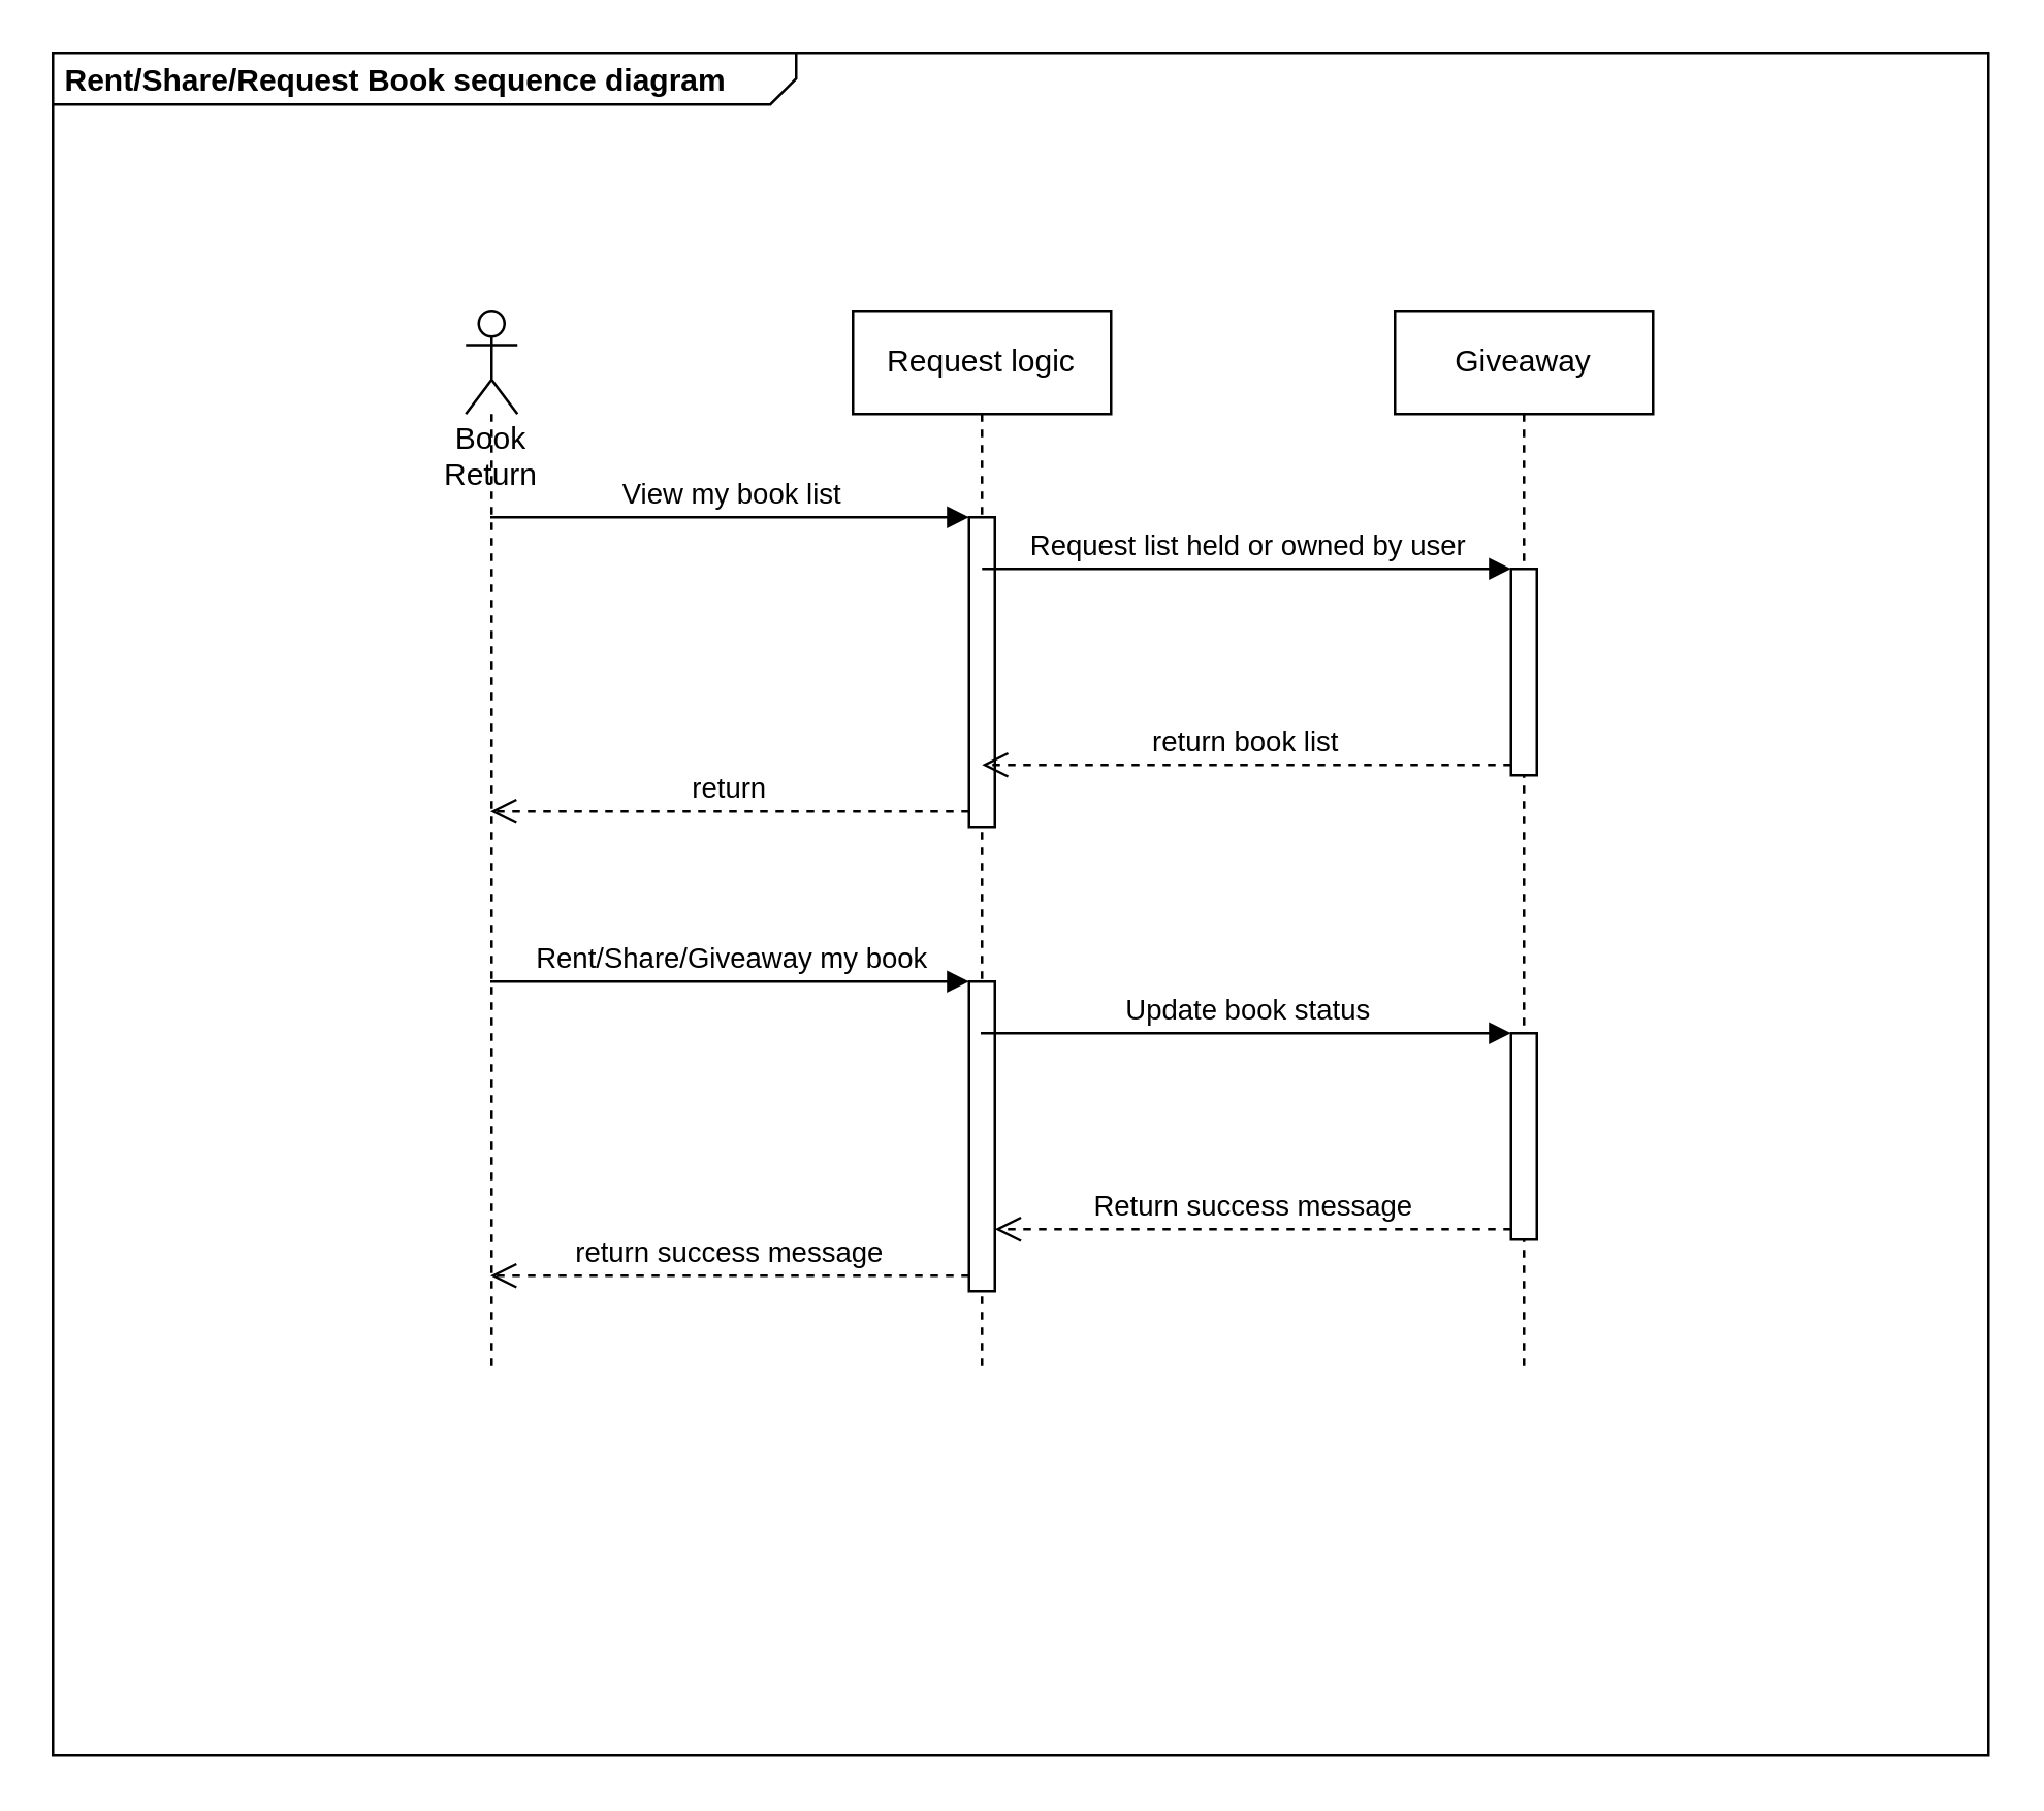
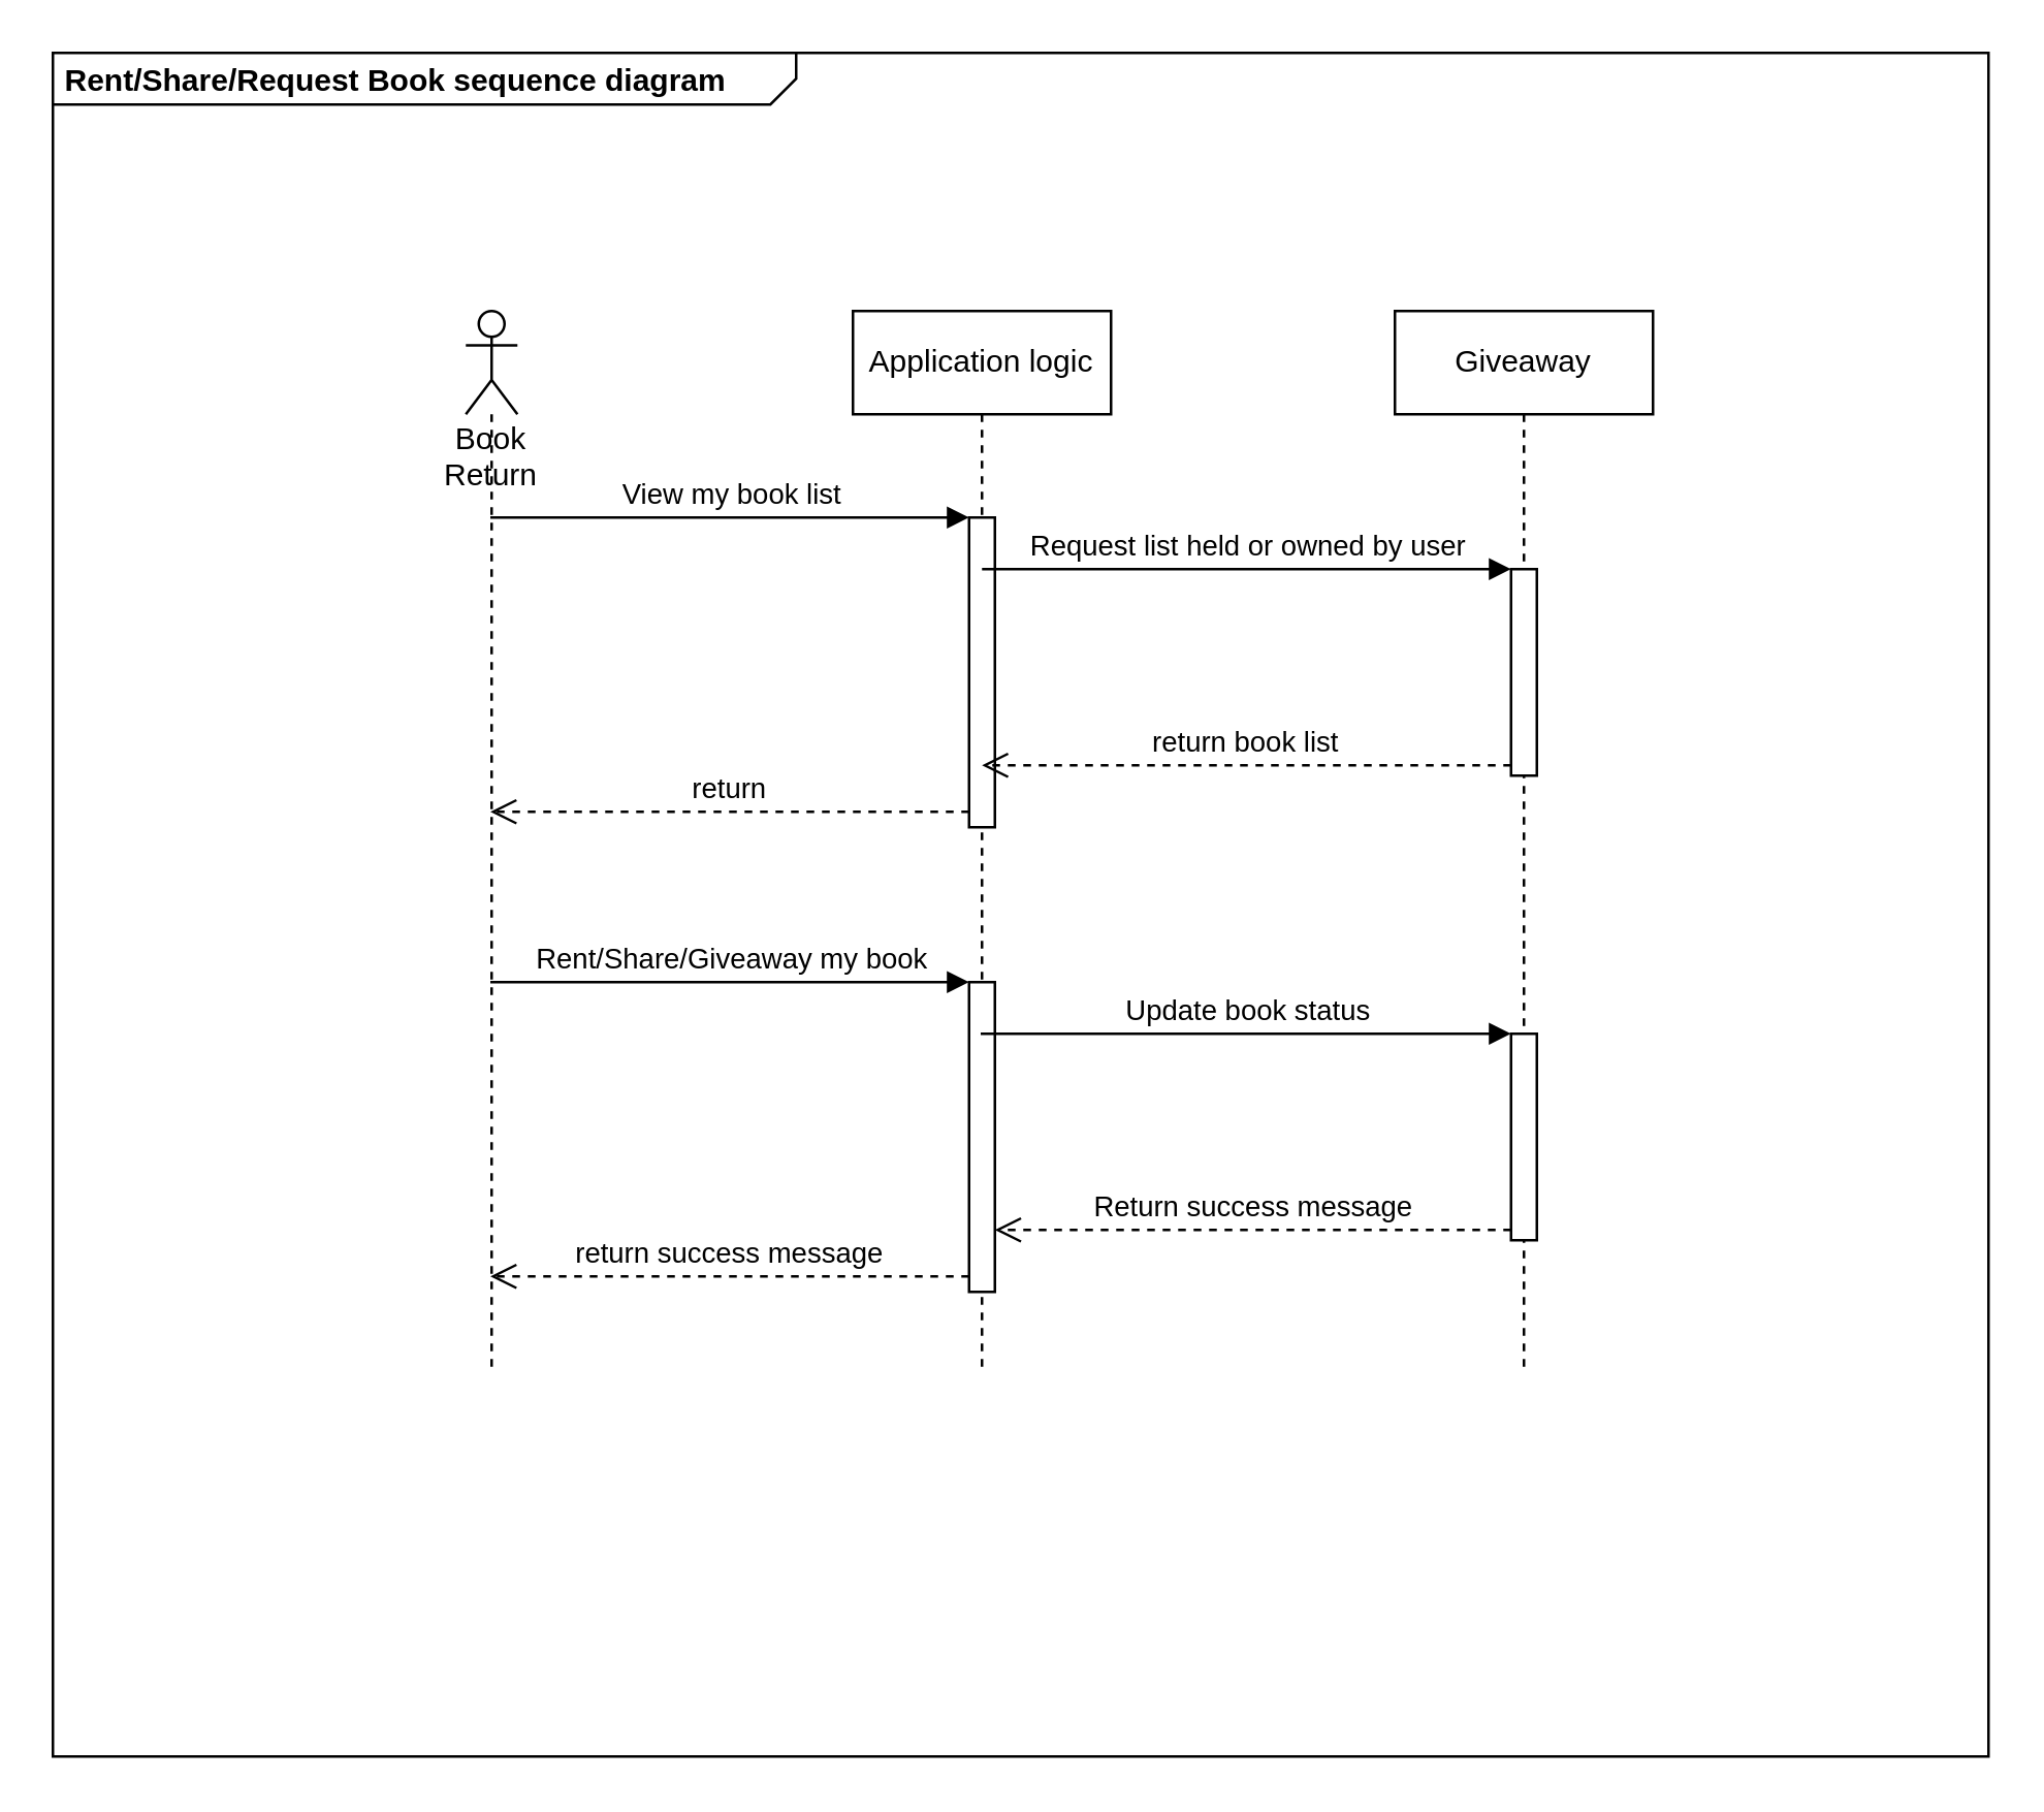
- <mxCell id="4" value="Request logic" style="shape=umlLifeline;perimeter=lifelinePerimeter;whiteSpace=wrap;html=1;container=1;collapsible=0;recursiveResize=0;outlineConnect=0;" vertex="1" parent="1"><mxGeometry x="330" y="120" width="100" height="410" as="geometry" /></mxCell>
+ <mxCell id="4" value="Application logic" style="shape=umlLifeline;perimeter=lifelinePerimeter;whiteSpace=wrap;html=1;container=1;collapsible=0;recursiveResize=0;outlineConnect=0;" vertex="1" parent="1"><mxGeometry x="330" y="120" width="100" height="410" as="geometry" /></mxCell>
